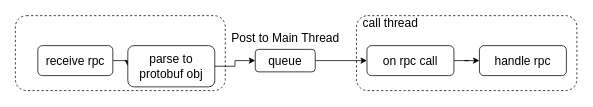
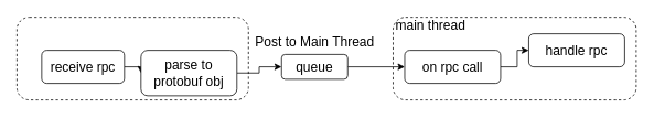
- <mxCell id="11" value="call thread" style="text;html=1;resizable=0;autosize=1;align=center;verticalAlign=middle;points=[];fillColor=none;strokeColor=none;rounded=0;dashed=1;fontSize=16;" vertex="1" parent="1"><mxGeometry x="470" y="20" width="100" height="20" as="geometry" /></mxCell>
+ <mxCell id="11" value="main thread" style="text;html=1;resizable=0;autosize=1;align=center;verticalAlign=middle;points=[];fillColor=none;strokeColor=none;rounded=0;dashed=1;fontSize=16;" vertex="1" parent="1"><mxGeometry x="470" y="20" width="100" height="20" as="geometry" /></mxCell>
- <mxCell id="10" value="&lt;span style=&quot;font-size: 16px&quot;&gt;handle rpc&lt;/span&gt;" style="rounded=1;whiteSpace=wrap;html=1;" vertex="1" parent="1"><mxGeometry x="639" y="60" width="116" height="40" as="geometry" /></mxCell>
+ <mxCell id="10" value="&lt;span style=&quot;font-size: 16px&quot;&gt;handle rpc&lt;/span&gt;" style="rounded=1;whiteSpace=wrap;html=1;" vertex="1" parent="1"><mxGeometry x="639" y="40" width="116" height="40" as="geometry" /></mxCell>
